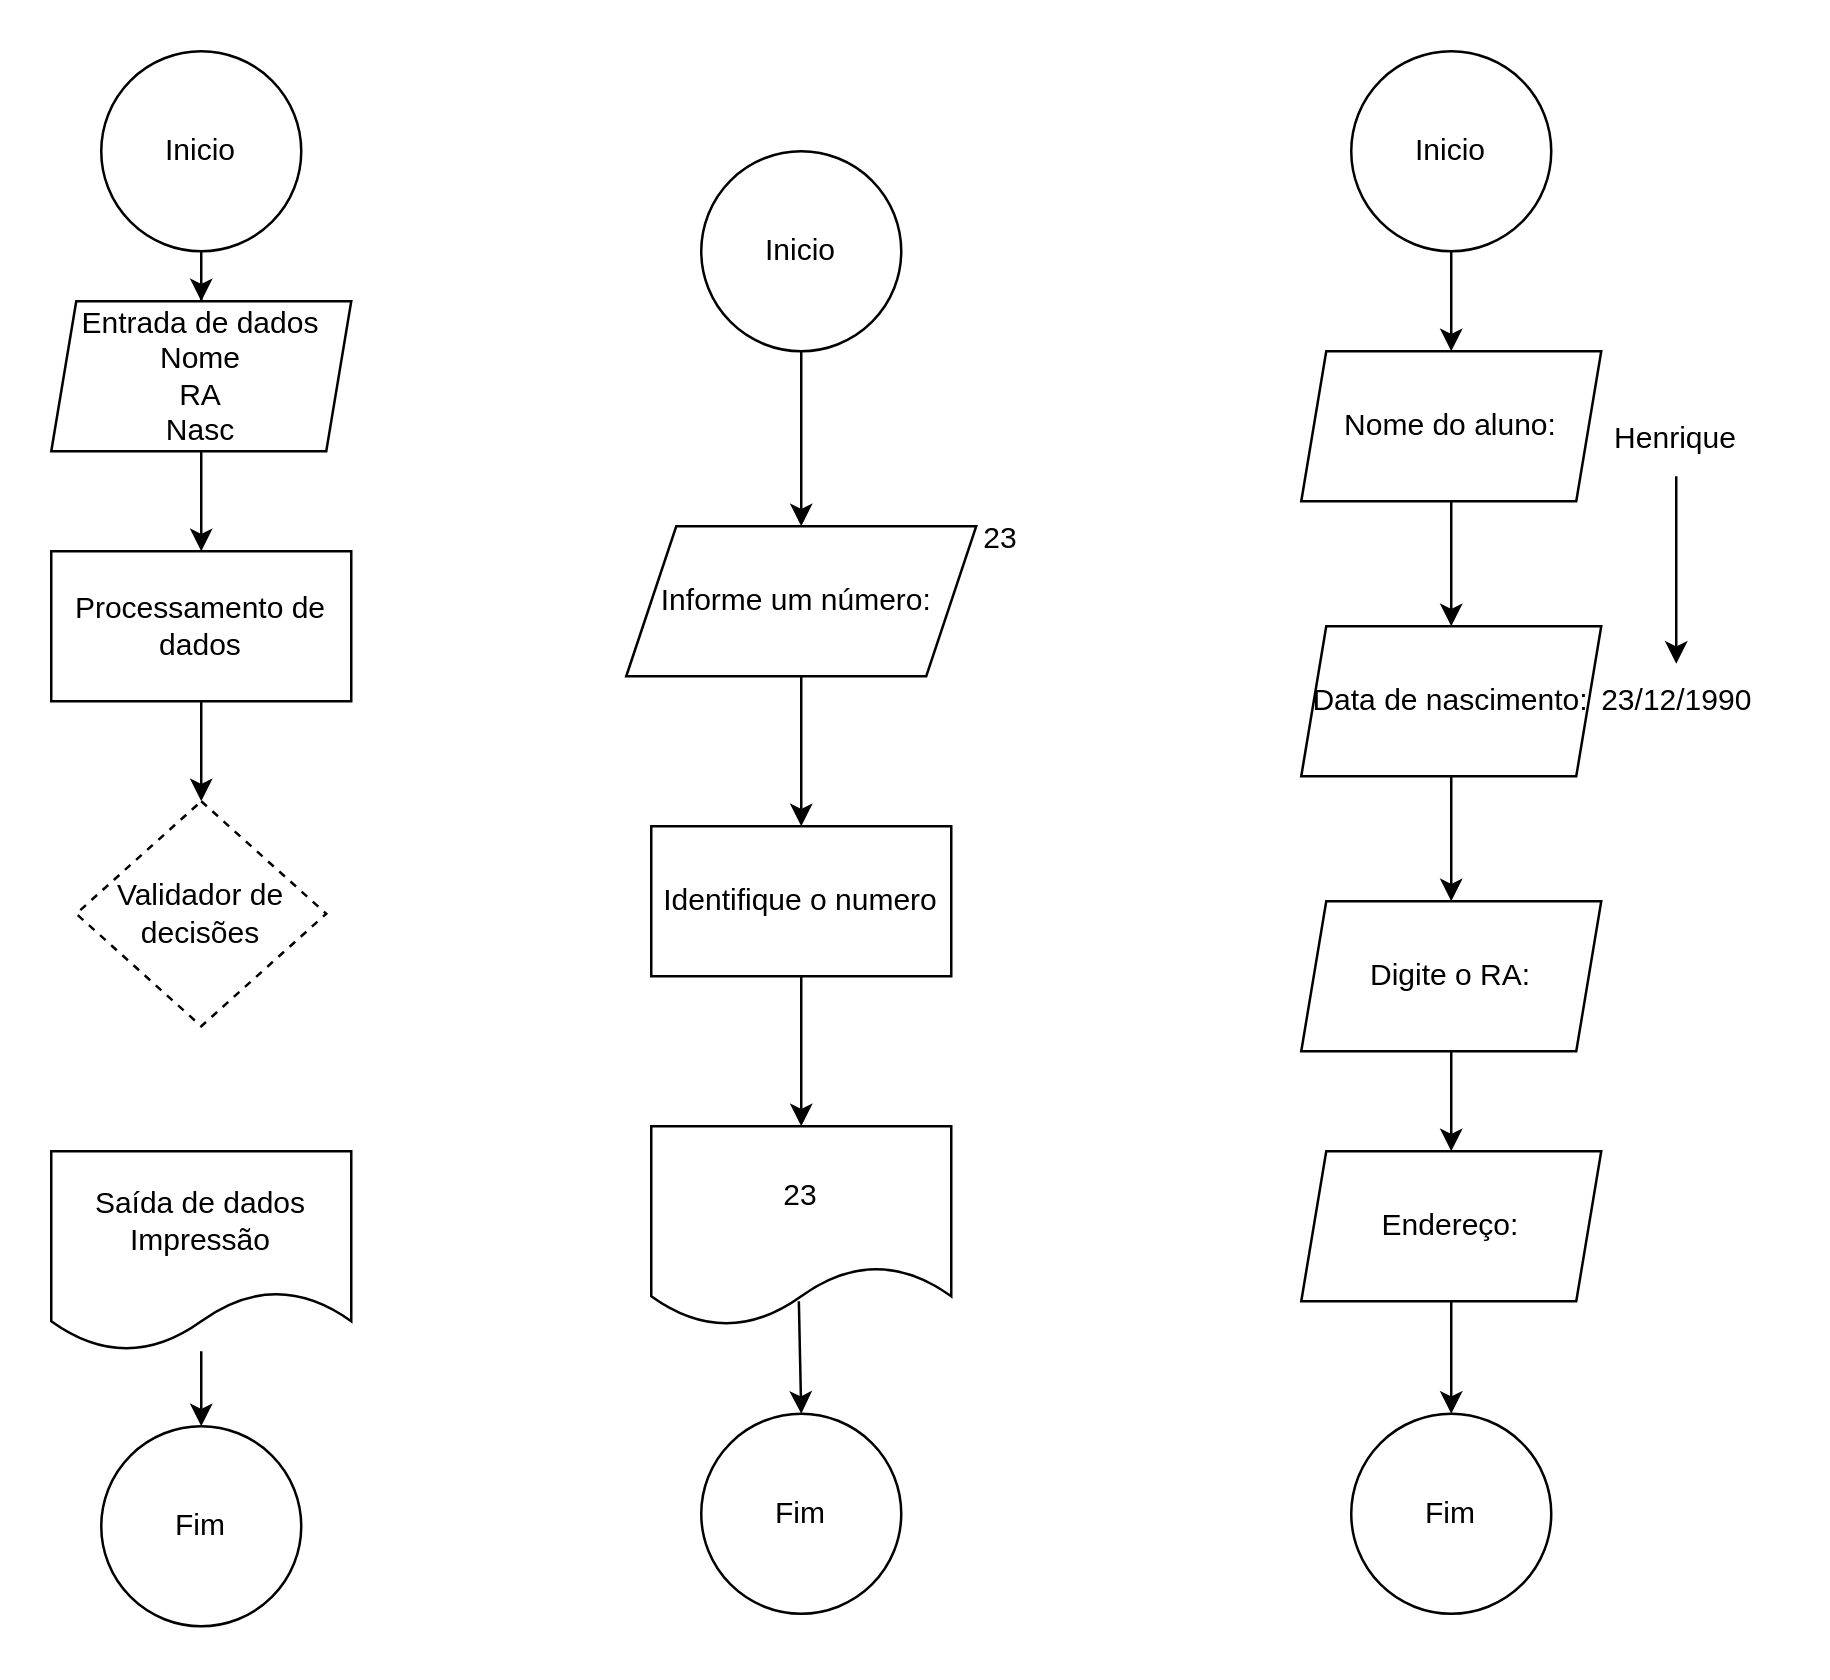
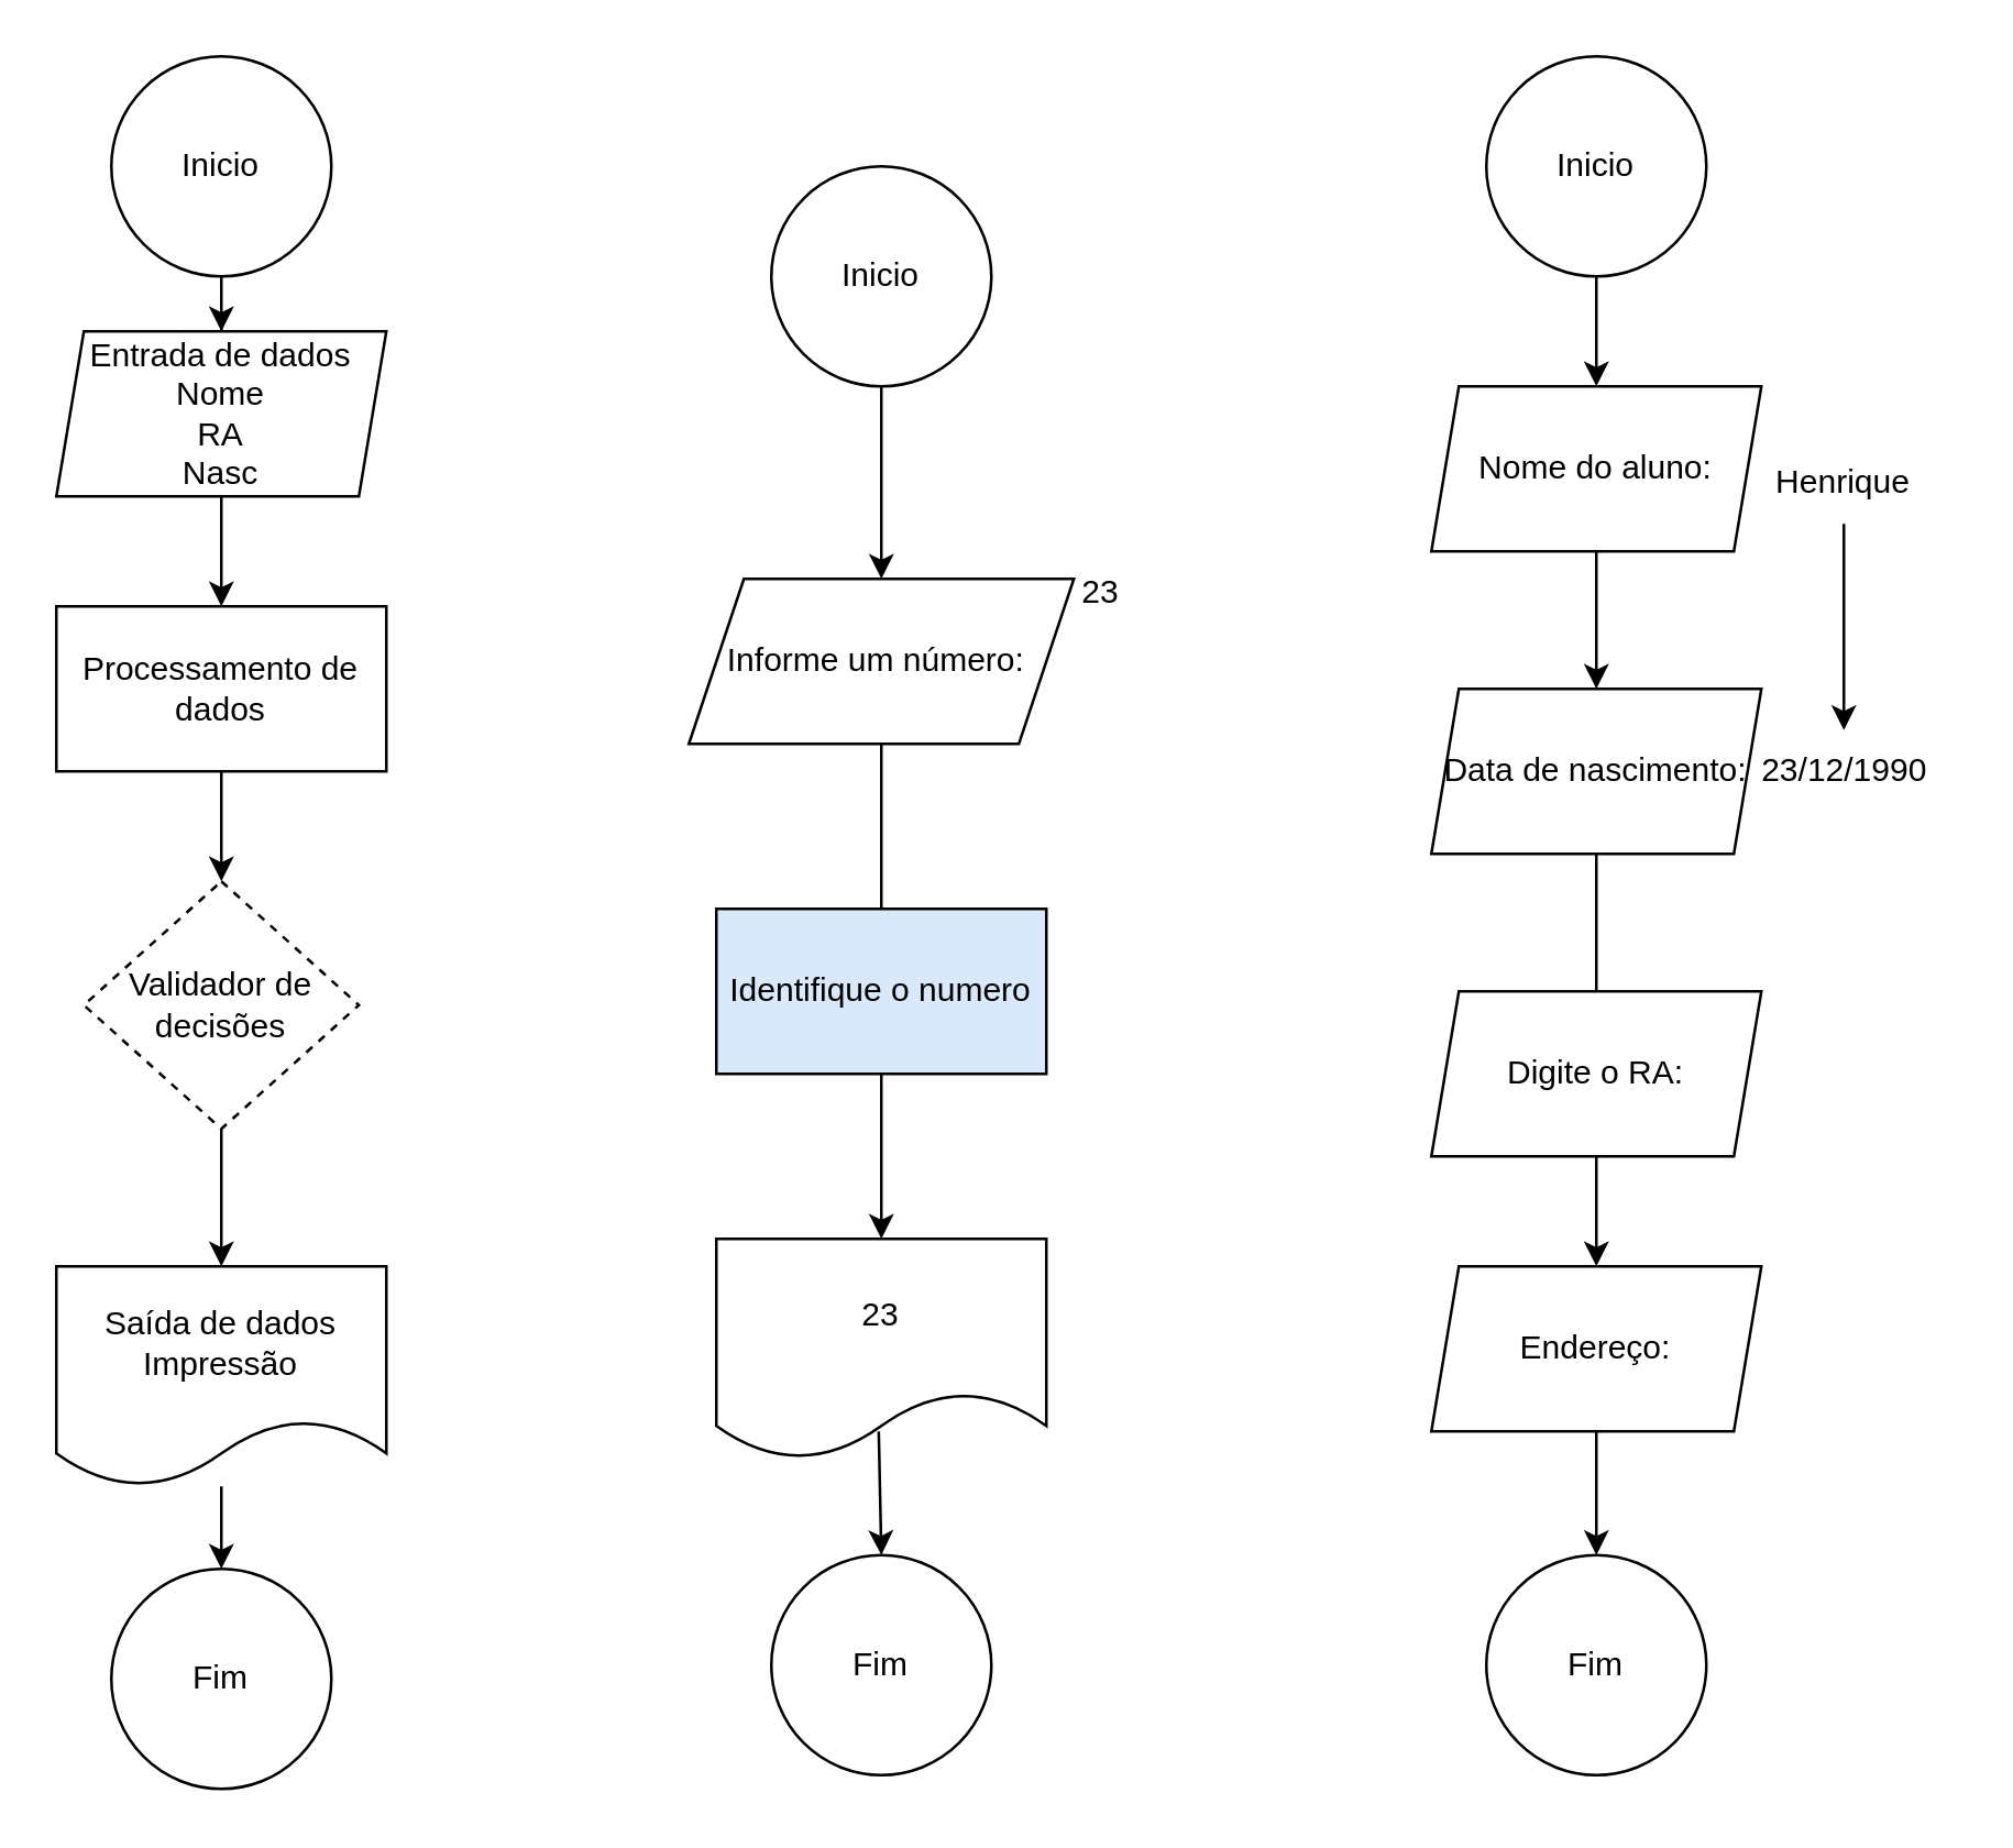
- <mxCell id="36" value="" style="edgeStyle=orthogonalEdgeStyle;rounded=0;orthogonalLoop=1;jettySize=auto;html=1;" edge="1" parent="1" source="30" target="37"><mxGeometry relative="1" as="geometry"><mxPoint x="330" y="240" as="sourcePoint" /><mxPoint x="320" y="450" as="targetPoint" /></mxGeometry></mxCell>
+ <mxCell id="36" value="" style="edgeStyle=orthogonalEdgeStyle;rounded=0;orthogonalLoop=1;jettySize=auto;html=1;endArrow=none;" edge="1" parent="1" source="30" target="37"><mxGeometry relative="1" as="geometry"><mxPoint x="330" y="240" as="sourcePoint" /><mxPoint x="320" y="450" as="targetPoint" /></mxGeometry></mxCell>
- <mxCell id="19" value="" style="edgeStyle=orthogonalEdgeStyle;rounded=0;orthogonalLoop=1;jettySize=auto;html=1;" parent="1" source="20" target="22" edge="1"><mxGeometry relative="1" as="geometry" /></mxCell>
+ <mxCell id="19" value="" style="edgeStyle=orthogonalEdgeStyle;rounded=0;orthogonalLoop=1;jettySize=auto;html=1;endArrow=none;" parent="1" source="20" target="22" edge="1"><mxGeometry relative="1" as="geometry" /></mxCell>
- <mxCell id="37" value="&lt;font style=&quot;vertical-align: inherit;&quot;&gt;&lt;font style=&quot;vertical-align: inherit;&quot;&gt;Identifique o numero&lt;/font&gt;&lt;/font&gt;" style="rounded=0;whiteSpace=wrap;html=1;" vertex="1" parent="1"><mxGeometry x="260" y="330" width="120" height="60" as="geometry" /></mxCell>
+ <mxCell id="37" value="&lt;font style=&quot;vertical-align: inherit;&quot;&gt;&lt;font style=&quot;vertical-align: inherit;&quot;&gt;Identifique o numero&lt;/font&gt;&lt;/font&gt;" style="rounded=0;whiteSpace=wrap;html=1;fillColor=#dae8fc;" vertex="1" parent="1"><mxGeometry x="260" y="330" width="120" height="60" as="geometry" /></mxCell>
+ <mxCell id="9" value="" style="edgeStyle=orthogonalEdgeStyle;rounded=0;orthogonalLoop=1;jettySize=auto;html=1;" parent="1" source="10" target="12" edge="1"><mxGeometry relative="1" as="geometry" /></mxCell>
